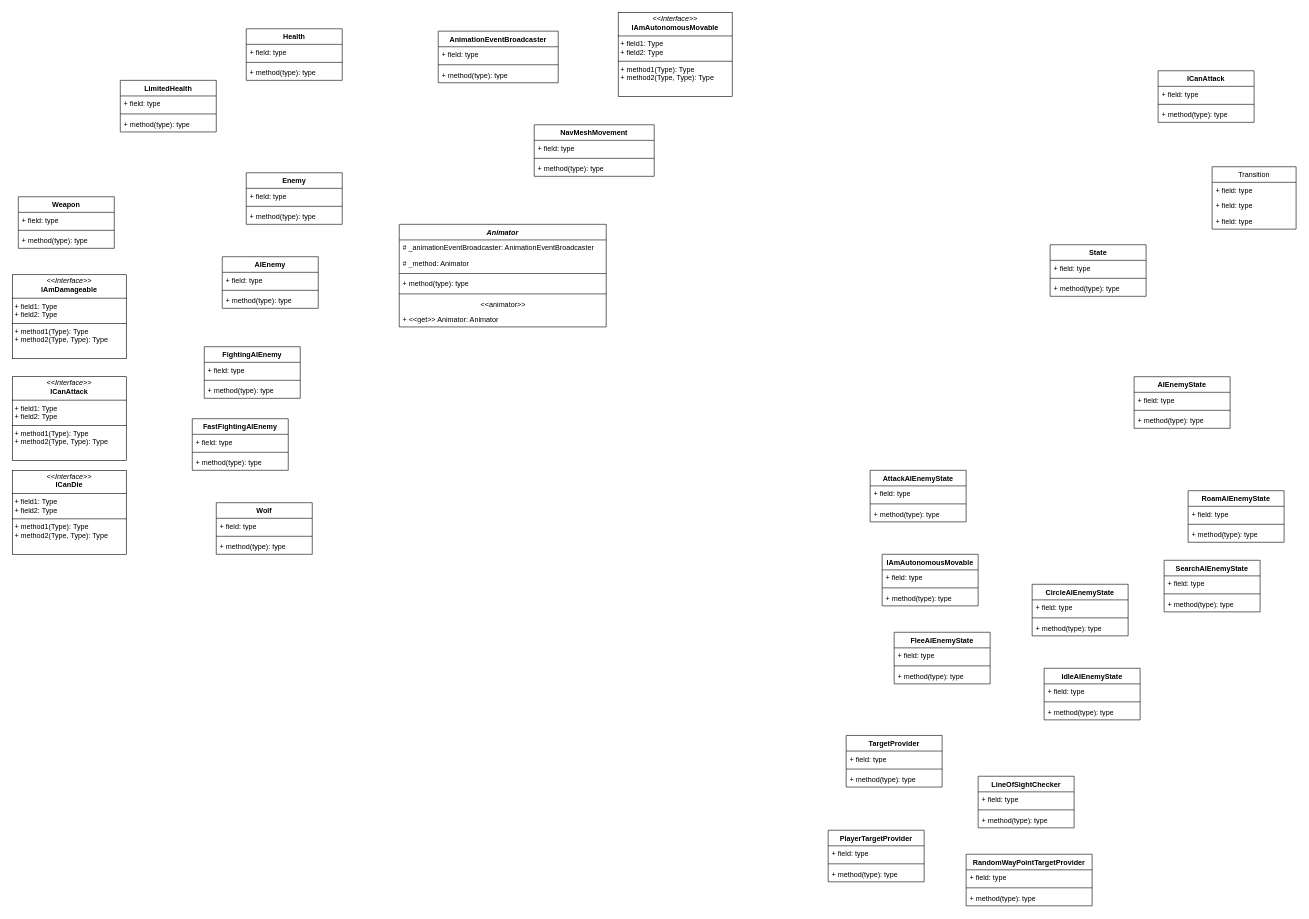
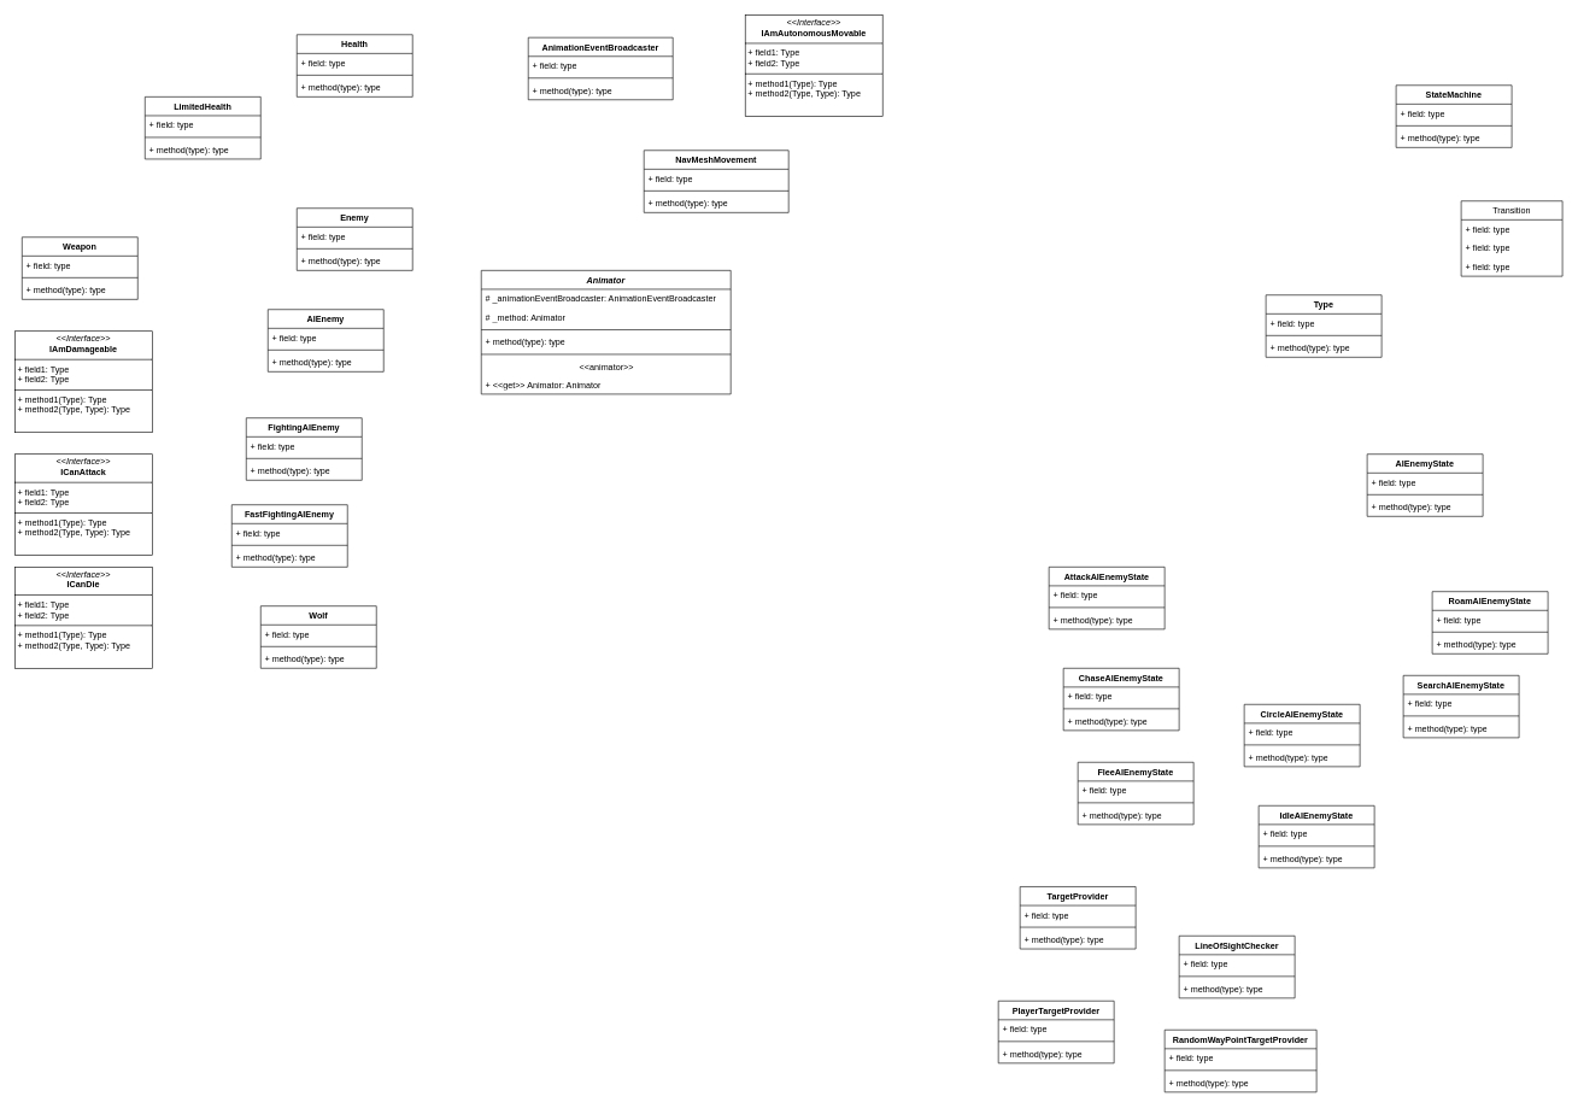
- <mxCell id="2" value="ICanAttack" style="swimlane;fontStyle=1;align=center;verticalAlign=top;childLayout=stackLayout;horizontal=1;startSize=26;horizontalStack=0;resizeParent=1;resizeParentMax=0;resizeLast=0;collapsible=1;marginBottom=0;whiteSpace=wrap;html=1;" parent="1" vertex="1"><mxGeometry x="1930" y="117" width="160" height="86" as="geometry" /></mxCell>
+ <mxCell id="2" value="StateMachine" style="swimlane;fontStyle=1;align=center;verticalAlign=top;childLayout=stackLayout;horizontal=1;startSize=26;horizontalStack=0;resizeParent=1;resizeParentMax=0;resizeLast=0;collapsible=1;marginBottom=0;whiteSpace=wrap;html=1;" parent="1" vertex="1"><mxGeometry x="1930" y="117" width="160" height="86" as="geometry" /></mxCell>
- <mxCell id="10" value="State" style="swimlane;fontStyle=1;align=center;verticalAlign=top;childLayout=stackLayout;horizontal=1;startSize=26;horizontalStack=0;resizeParent=1;resizeParentMax=0;resizeLast=0;collapsible=1;marginBottom=0;whiteSpace=wrap;html=1;" parent="1" vertex="1"><mxGeometry x="1750" y="407" width="160" height="86" as="geometry" /></mxCell>
+ <mxCell id="10" value="Type" style="swimlane;fontStyle=1;align=center;verticalAlign=top;childLayout=stackLayout;horizontal=1;startSize=26;horizontalStack=0;resizeParent=1;resizeParentMax=0;resizeLast=0;collapsible=1;marginBottom=0;whiteSpace=wrap;html=1;" parent="1" vertex="1"><mxGeometry x="1750" y="407" width="160" height="86" as="geometry" /></mxCell>
- <mxCell id="38" value="IAmAutonomousMovable" style="swimlane;fontStyle=1;align=center;verticalAlign=top;childLayout=stackLayout;horizontal=1;startSize=26;horizontalStack=0;resizeParent=1;resizeParentMax=0;resizeLast=0;collapsible=1;marginBottom=0;whiteSpace=wrap;html=1;" vertex="1" parent="1"><mxGeometry x="1470" y="923" width="160" height="86" as="geometry" /></mxCell>
+ <mxCell id="38" value="ChaseAIEnemyState" style="swimlane;fontStyle=1;align=center;verticalAlign=top;childLayout=stackLayout;horizontal=1;startSize=26;horizontalStack=0;resizeParent=1;resizeParentMax=0;resizeLast=0;collapsible=1;marginBottom=0;whiteSpace=wrap;html=1;" vertex="1" parent="1"><mxGeometry x="1470" y="923" width="160" height="86" as="geometry" /></mxCell>
